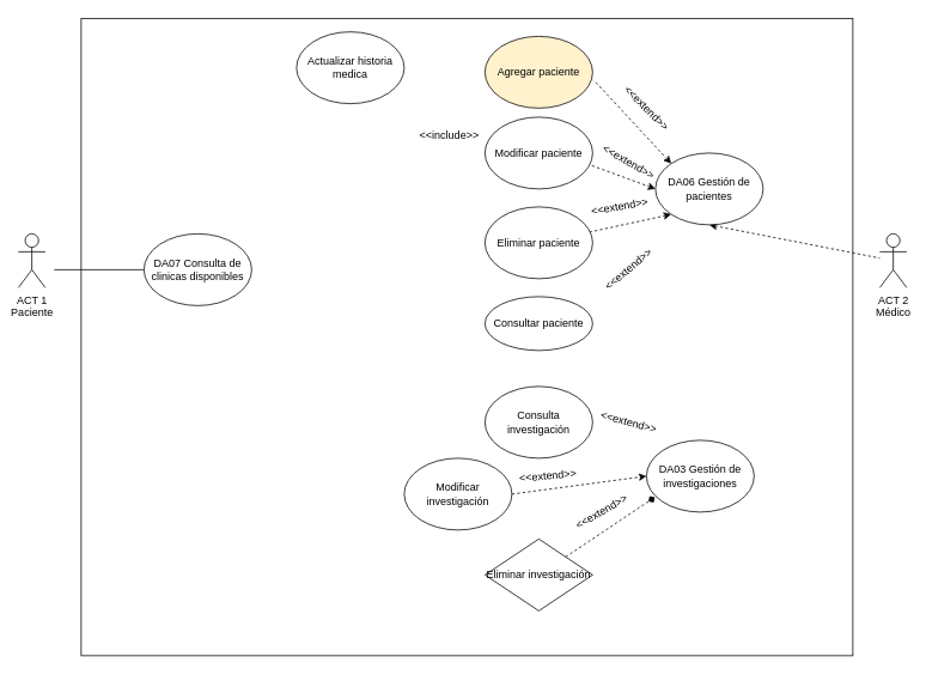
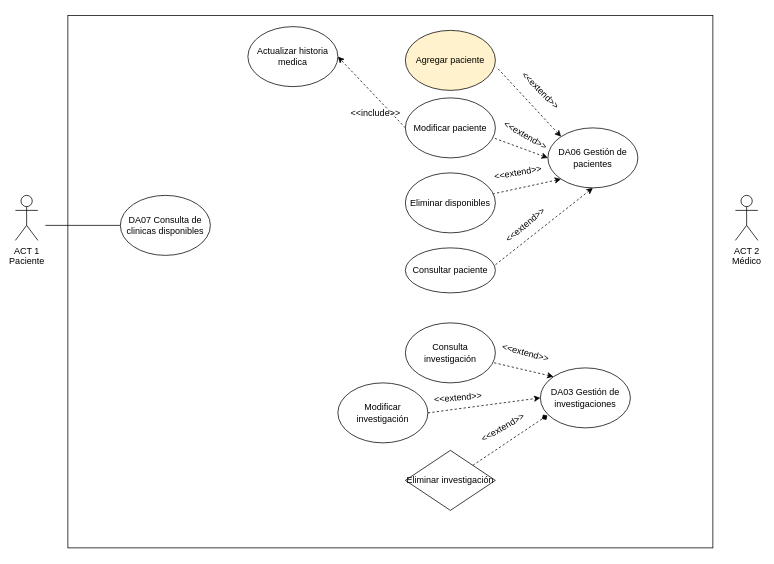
+ <mxCell id="18" style="edgeStyle=none;rounded=0;orthogonalLoop=1;jettySize=auto;html=1;exitX=0;exitY=0.5;exitDx=0;exitDy=0;entryX=1;entryY=0.5;entryDx=0;entryDy=0;dashed=1;startArrow=none;startFill=0;endArrow=classic;endFill=1;" parent="1" source="19" target="14" edge="1"><mxGeometry relative="1" as="geometry" /></mxCell>
- <mxCell id="10" style="edgeStyle=none;rounded=0;orthogonalLoop=1;jettySize=auto;html=1;exitX=0.5;exitY=1;exitDx=0;exitDy=0;dashed=1;startArrow=classic;startFill=1;endArrow=none;endFill=0;" parent="1" source="11" target="3" edge="1"><mxGeometry relative="1" as="geometry" /></mxCell>
+ <mxCell id="10" style="edgeStyle=none;rounded=0;orthogonalLoop=1;jettySize=auto;html=1;exitX=0.5;exitY=1;exitDx=0;exitDy=0;entryX=0.983;entryY=0.403;entryDx=0;entryDy=0;entryPerimeter=0;dashed=1;startArrow=classic;startFill=1;endArrow=none;endFill=0;" parent="1" source="11" target="16" edge="1"><mxGeometry relative="1" as="geometry" /></mxCell>
- <mxCell id="15" value="Eliminar paciente" style="ellipse;whiteSpace=wrap;html=1;" parent="1" vertex="1"><mxGeometry x="540" y="230" width="120" height="80" as="geometry" /></mxCell>
+ <mxCell id="15" value="Eliminar disponibles" style="ellipse;whiteSpace=wrap;html=1;" parent="1" vertex="1"><mxGeometry x="540" y="230" width="120" height="80" as="geometry" /></mxCell>
+ <mxCell id="5" style="rounded=0;orthogonalLoop=1;jettySize=auto;html=1;exitX=0;exitY=0;exitDx=0;exitDy=0;endArrow=none;endFill=0;startArrow=classic;startFill=1;dashed=1;" parent="1" source="6" target="22" edge="1"><mxGeometry relative="1" as="geometry" /></mxCell>
